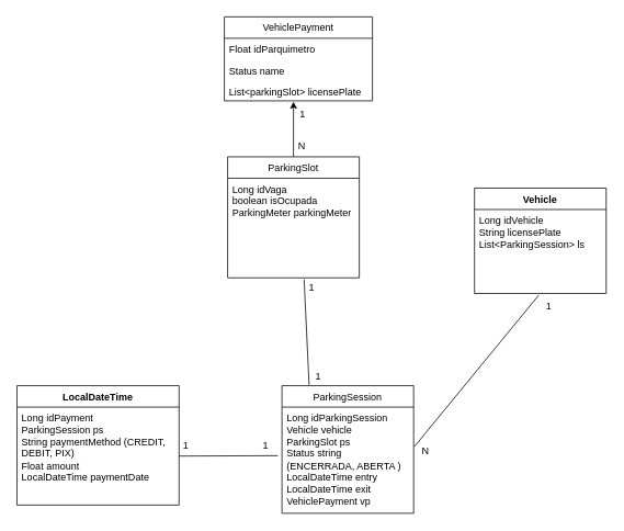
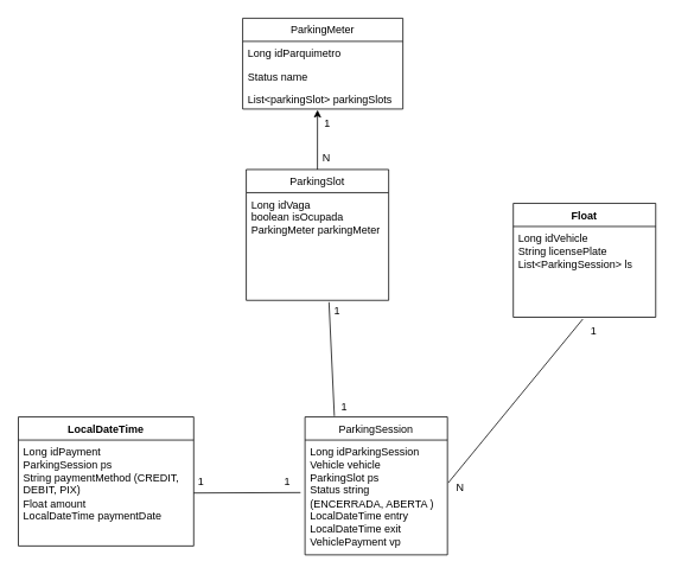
- <mxCell id="2" value="VehiclePayment" style="swimlane;fontStyle=0;childLayout=stackLayout;horizontal=1;startSize=26;fillColor=none;horizontalStack=0;resizeParent=1;resizeParentMax=0;resizeLast=0;collapsible=1;marginBottom=0;whiteSpace=wrap;html=1;" parent="1" vertex="1"><mxGeometry x="272" y="20" width="180" height="102" as="geometry" /></mxCell>
+ <mxCell id="2" value="ParkingMeter" style="swimlane;fontStyle=0;childLayout=stackLayout;horizontal=1;startSize=26;fillColor=none;horizontalStack=0;resizeParent=1;resizeParentMax=0;resizeLast=0;collapsible=1;marginBottom=0;whiteSpace=wrap;html=1;" parent="1" vertex="1"><mxGeometry x="272" y="20" width="180" height="102" as="geometry" /></mxCell>
- <mxCell id="3" value="Float idParquimetro&lt;div&gt;&lt;br&gt;&lt;/div&gt;" style="text;strokeColor=none;fillColor=none;align=left;verticalAlign=top;spacingLeft=4;spacingRight=4;overflow=hidden;rotatable=0;points=[[0,0.5],[1,0.5]];portConstraint=eastwest;whiteSpace=wrap;html=1;" parent="2" vertex="1"><mxGeometry y="26" width="180" height="26" as="geometry" /></mxCell>
+ <mxCell id="3" value="Long idParquimetro&lt;div&gt;&lt;br&gt;&lt;/div&gt;" style="text;strokeColor=none;fillColor=none;align=left;verticalAlign=top;spacingLeft=4;spacingRight=4;overflow=hidden;rotatable=0;points=[[0,0.5],[1,0.5]];portConstraint=eastwest;whiteSpace=wrap;html=1;" parent="2" vertex="1"><mxGeometry y="26" width="180" height="26" as="geometry" /></mxCell>
- <mxCell id="5" value="List&amp;lt;parkingSlot&amp;gt; licensePlate" style="text;strokeColor=none;fillColor=none;align=left;verticalAlign=top;spacingLeft=4;spacingRight=4;overflow=hidden;rotatable=0;points=[[0,0.5],[1,0.5]];portConstraint=eastwest;whiteSpace=wrap;html=1;" parent="2" vertex="1"><mxGeometry y="78" width="180" height="24" as="geometry" /></mxCell>
+ <mxCell id="5" value="List&amp;lt;parkingSlot&amp;gt; parkingSlots" style="text;strokeColor=none;fillColor=none;align=left;verticalAlign=top;spacingLeft=4;spacingRight=4;overflow=hidden;rotatable=0;points=[[0,0.5],[1,0.5]];portConstraint=eastwest;whiteSpace=wrap;html=1;" parent="2" vertex="1"><mxGeometry y="78" width="180" height="24" as="geometry" /></mxCell>
- <mxCell id="8" value="Vehicle&lt;div&gt;&lt;br&gt;&lt;/div&gt;" style="swimlane;fontStyle=1;align=center;verticalAlign=top;childLayout=stackLayout;horizontal=1;startSize=26;horizontalStack=0;resizeParent=1;resizeParentMax=0;resizeLast=0;collapsible=1;marginBottom=0;whiteSpace=wrap;html=1;" parent="1" vertex="1"><mxGeometry x="576" y="228" width="160" height="128" as="geometry" /></mxCell>
+ <mxCell id="8" value="Float&lt;div&gt;&lt;br&gt;&lt;/div&gt;" style="swimlane;fontStyle=1;align=center;verticalAlign=top;childLayout=stackLayout;horizontal=1;startSize=26;horizontalStack=0;resizeParent=1;resizeParentMax=0;resizeLast=0;collapsible=1;marginBottom=0;whiteSpace=wrap;html=1;" parent="1" vertex="1"><mxGeometry x="576" y="228" width="160" height="128" as="geometry" /></mxCell>
